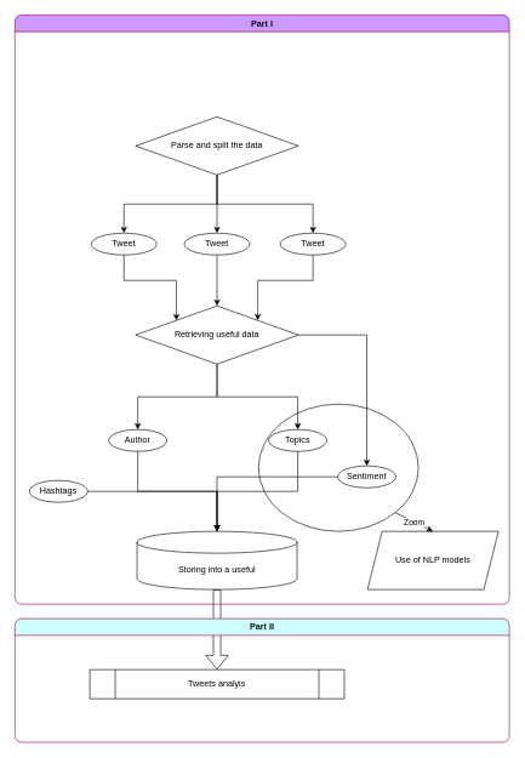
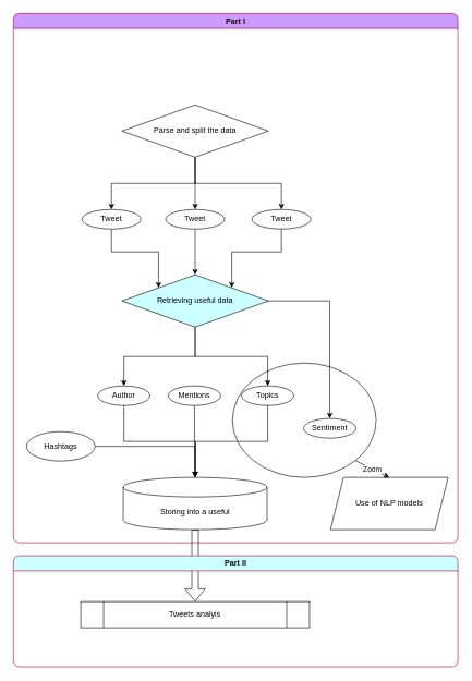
- <mxCell id="21" value="Retrieving useful data" style="rhombus;whiteSpace=wrap;html=1;" parent="1" vertex="1"><mxGeometry x="186" y="420" width="224" height="80" as="geometry" /></mxCell>
+ <mxCell id="21" value="Retrieving useful data" style="rhombus;whiteSpace=wrap;html=1;fillColor=#ccffff;" parent="1" vertex="1"><mxGeometry x="186" y="420" width="224" height="80" as="geometry" /></mxCell>
+ <mxCell id="26" value="Mentions" style="ellipse;whiteSpace=wrap;html=1;" parent="1" vertex="1"><mxGeometry x="257" y="590" width="80" height="30" as="geometry" /></mxCell>
+ <mxCell id="25" style="edgeStyle=orthogonalEdgeStyle;rounded=0;orthogonalLoop=1;jettySize=auto;html=1;" parent="1" source="26" target="7" edge="1"><mxGeometry relative="1" as="geometry" /></mxCell>
- <mxCell id="31" style="edgeStyle=orthogonalEdgeStyle;rounded=0;orthogonalLoop=1;jettySize=auto;html=1;entryX=0.5;entryY=0;entryDx=0;entryDy=0;entryPerimeter=0;" parent="1" source="28" target="7" edge="1"><mxGeometry relative="1" as="geometry" /></mxCell>
- <mxCell id="23" value="Hashtags" style="ellipse;whiteSpace=wrap;html=1;" parent="1" vertex="1"><mxGeometry x="40" y="660" width="80" height="30" as="geometry" /></mxCell>
+ <mxCell id="23" value="Hashtags" style="ellipse;whiteSpace=wrap;html=1;" parent="1" vertex="1"><mxGeometry x="40" y="660" width="105" height="45" as="geometry" /></mxCell>
